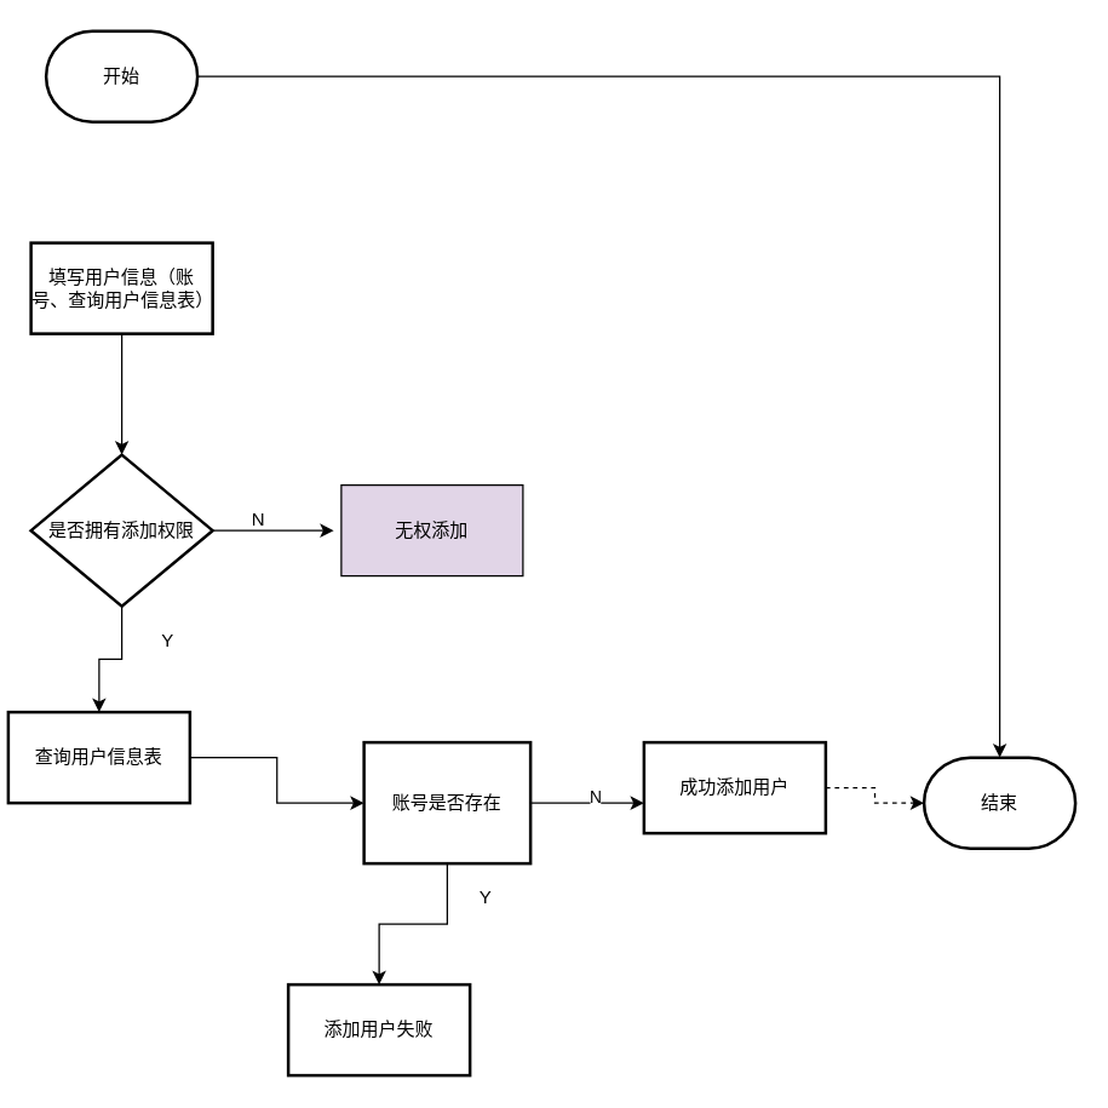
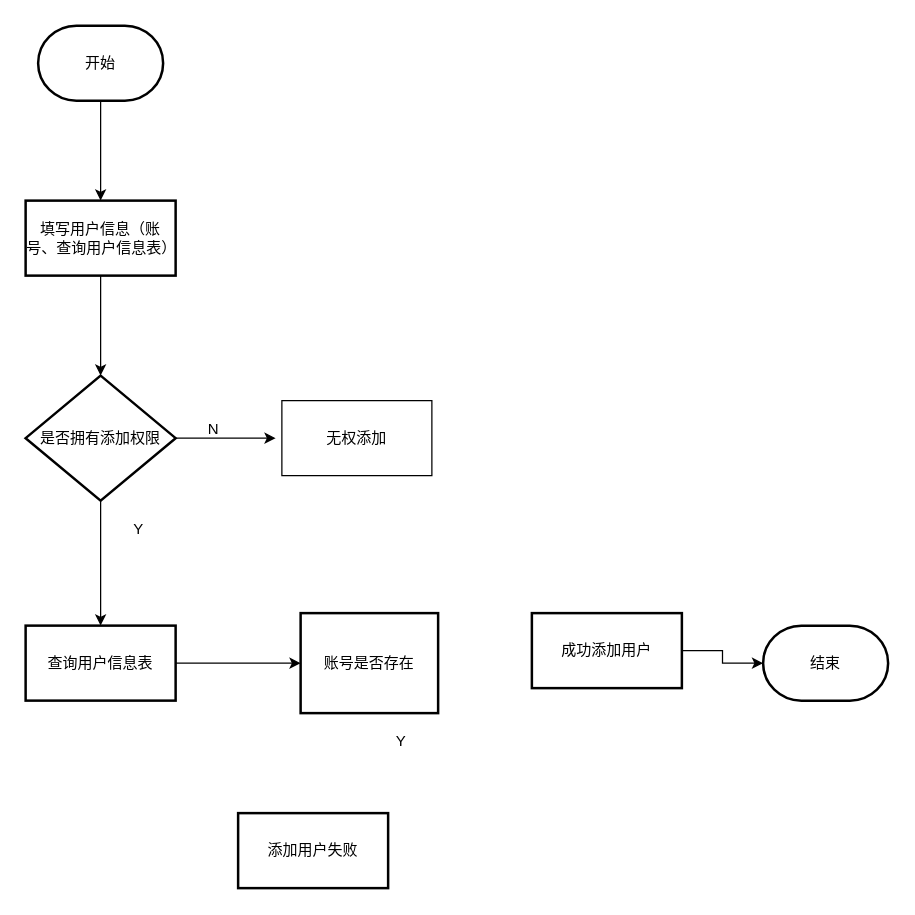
- <mxCell id="2" value="" style="edgeStyle=orthogonalEdgeStyle;rounded=0;orthogonalLoop=1;jettySize=auto;html=1;" edge="1" parent="1" source="3" target="19"><mxGeometry relative="1" as="geometry" /></mxCell>
+ <mxCell id="2" value="" style="edgeStyle=orthogonalEdgeStyle;rounded=0;orthogonalLoop=1;jettySize=auto;html=1;" edge="1" parent="1" source="3" target="5"><mxGeometry relative="1" as="geometry" /></mxCell>
- <mxCell id="22" value="无权添加" style="rounded=0;whiteSpace=wrap;html=1;fillColor=#e1d5e7;" vertex="1" parent="1"><mxGeometry x="225" y="320" width="120" height="60" as="geometry" /></mxCell>
+ <mxCell id="22" value="无权添加" style="rounded=0;whiteSpace=wrap;html=1;" vertex="1" parent="1"><mxGeometry x="225" y="320" width="120" height="60" as="geometry" /></mxCell>
- <mxCell id="12" value="查询用户信息表" style="whiteSpace=wrap;html=1;strokeWidth=2;" vertex="1" parent="1"><mxGeometry x="5" y="470" width="120" height="60" as="geometry" /></mxCell>
+ <mxCell id="12" value="查询用户信息表" style="whiteSpace=wrap;html=1;strokeWidth=2;" vertex="1" parent="1"><mxGeometry x="20" y="500" width="120" height="60" as="geometry" /></mxCell>
- <mxCell id="17" value="" style="edgeStyle=orthogonalEdgeStyle;rounded=0;orthogonalLoop=1;jettySize=auto;html=1;dashed=1;" edge="1" parent="1" source="18" target="19"><mxGeometry relative="1" as="geometry" /></mxCell>
+ <mxCell id="17" value="" style="edgeStyle=orthogonalEdgeStyle;rounded=0;orthogonalLoop=1;jettySize=auto;html=1;" edge="1" parent="1" source="18" target="19"><mxGeometry relative="1" as="geometry" /></mxCell>
- <mxCell id="13" value="" style="edgeStyle=orthogonalEdgeStyle;rounded=0;orthogonalLoop=1;jettySize=auto;html=1;" edge="1" parent="1" source="16" target="18"><mxGeometry relative="1" as="geometry"><Array as="points"><mxPoint x="390" y="530" /><mxPoint x="390" y="530" /></Array></mxGeometry></mxCell>
- <mxCell id="14" value="N" style="edgeLabel;html=1;align=center;verticalAlign=middle;resizable=0;points=[];" vertex="1" connectable="0" parent="13"><mxGeometry x="0.111" y="5" relative="1" as="geometry"><mxPoint as="offset" /></mxGeometry></mxCell>
- <mxCell id="15" value="" style="edgeStyle=orthogonalEdgeStyle;rounded=0;orthogonalLoop=1;jettySize=auto;html=1;" edge="1" parent="1" source="16" target="20"><mxGeometry relative="1" as="geometry" /></mxCell>
